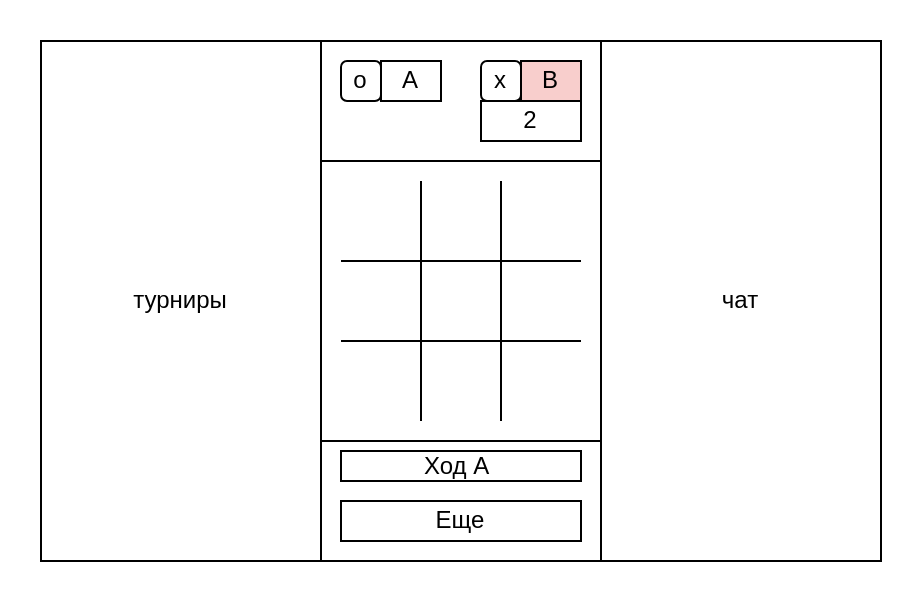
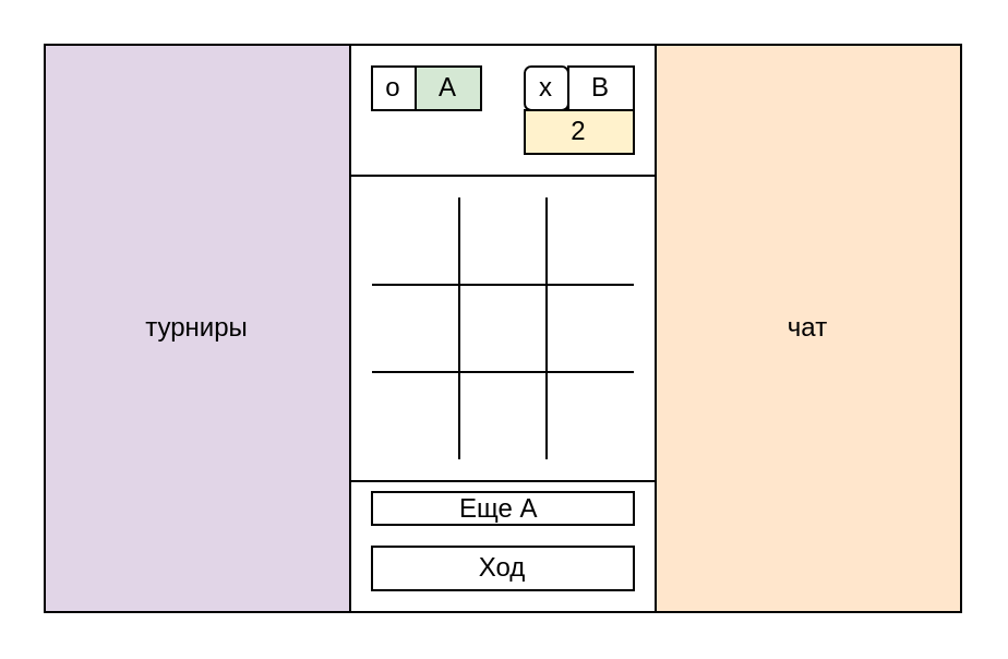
- <mxCell id="12" value="o" style="whiteSpace=wrap;html=1;rounded=1;" vertex="1" parent="1"><mxGeometry x="170" y="30" width="20" height="20" as="geometry" /></mxCell>
+ <mxCell id="12" value="o" style="rounded=0;whiteSpace=wrap;html=1;" vertex="1" parent="1"><mxGeometry x="170" y="30" width="20" height="20" as="geometry" /></mxCell>
- <mxCell id="10" value="A" style="rounded=0;whiteSpace=wrap;html=1;" vertex="1" parent="1"><mxGeometry x="190" y="30" width="30" height="20" as="geometry" /></mxCell>
+ <mxCell id="10" value="A" style="rounded=0;whiteSpace=wrap;html=1;fillColor=#d5e8d4;" vertex="1" parent="1"><mxGeometry x="190" y="30" width="30" height="20" as="geometry" /></mxCell>
- <mxCell id="11" value="B" style="rounded=0;whiteSpace=wrap;html=1;fillColor=#f8cecc;" vertex="1" parent="1"><mxGeometry x="260" y="30" width="30" height="20" as="geometry" /></mxCell>
+ <mxCell id="11" value="B" style="rounded=0;whiteSpace=wrap;html=1;" vertex="1" parent="1"><mxGeometry x="260" y="30" width="30" height="20" as="geometry" /></mxCell>
- <mxCell id="8" value="2" style="rounded=0;whiteSpace=wrap;html=1;" vertex="1" parent="1"><mxGeometry x="240" y="50" width="50" height="20" as="geometry" /></mxCell>
+ <mxCell id="8" value="2" style="rounded=0;whiteSpace=wrap;html=1;fillColor=#fff2cc;" vertex="1" parent="1"><mxGeometry x="240" y="50" width="50" height="20" as="geometry" /></mxCell>
- <mxCell id="16" value="турниры" style="rounded=0;whiteSpace=wrap;html=1;" vertex="1" parent="1"><mxGeometry x="20" y="20" width="140" height="260" as="geometry" /></mxCell>
+ <mxCell id="16" value="турниры" style="rounded=0;whiteSpace=wrap;html=1;fillColor=#e1d5e7;" vertex="1" parent="1"><mxGeometry x="20" y="20" width="140" height="260" as="geometry" /></mxCell>
- <mxCell id="17" value="чат" style="rounded=0;whiteSpace=wrap;html=1;" vertex="1" parent="1"><mxGeometry x="300" y="20" width="140" height="260" as="geometry" /></mxCell>
+ <mxCell id="17" value="чат" style="rounded=0;whiteSpace=wrap;html=1;fillColor=#ffe6cc;" vertex="1" parent="1"><mxGeometry x="300" y="20" width="140" height="260" as="geometry" /></mxCell>
- <mxCell id="14" value="Ход A&amp;nbsp;" style="rounded=0;whiteSpace=wrap;html=1;" vertex="1" parent="1"><mxGeometry x="170" y="225" width="120" height="15" as="geometry" /></mxCell>
+ <mxCell id="14" value="Еще A&amp;nbsp;" style="rounded=0;whiteSpace=wrap;html=1;" vertex="1" parent="1"><mxGeometry x="170" y="225" width="120" height="15" as="geometry" /></mxCell>
- <mxCell id="15" value="Еще" style="rounded=0;whiteSpace=wrap;html=1;" vertex="1" parent="1"><mxGeometry x="170" y="250" width="120" height="20" as="geometry" /></mxCell>
+ <mxCell id="15" value="Ход" style="rounded=0;whiteSpace=wrap;html=1;" vertex="1" parent="1"><mxGeometry x="170" y="250" width="120" height="20" as="geometry" /></mxCell>
